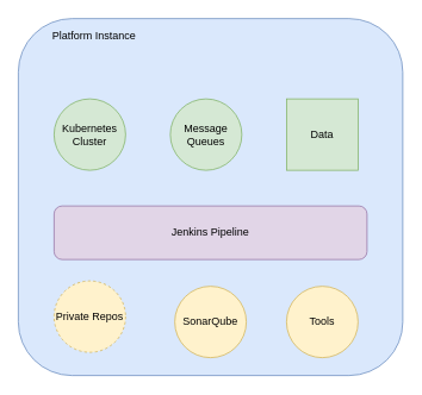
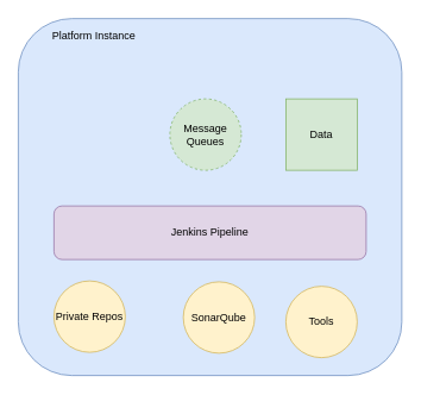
- <mxCell id="3" value="Kubernetes Cluster" style="ellipse;whiteSpace=wrap;html=1;aspect=fixed;fillColor=#d5e8d4;strokeColor=#82b366;" vertex="1" parent="1"><mxGeometry x="60" y="110" width="80" height="80" as="geometry" /></mxCell>
- <mxCell id="5" value="Message Queues" style="ellipse;whiteSpace=wrap;html=1;aspect=fixed;fillColor=#d5e8d4;strokeColor=#82b366;" vertex="1" parent="1"><mxGeometry x="190" y="110" width="80" height="80" as="geometry" /></mxCell>
+ <mxCell id="5" value="Message Queues" style="ellipse;whiteSpace=wrap;html=1;aspect=fixed;fillColor=#d5e8d4;strokeColor=#82b366;dashed=1;" vertex="1" parent="1"><mxGeometry x="190" y="110" width="80" height="80" as="geometry" /></mxCell>
- <mxCell id="8" value="Private Repos" style="ellipse;whiteSpace=wrap;html=1;aspect=fixed;fillColor=#fff2cc;strokeColor=#d6b656;dashed=1;" vertex="1" parent="1"><mxGeometry x="60" y="314" width="80" height="80" as="geometry" /></mxCell>
+ <mxCell id="8" value="Private Repos" style="ellipse;whiteSpace=wrap;html=1;aspect=fixed;fillColor=#fff2cc;strokeColor=#d6b656;" vertex="1" parent="1"><mxGeometry x="60" y="314" width="80" height="80" as="geometry" /></mxCell>
- <mxCell id="9" value="SonarQube" style="ellipse;whiteSpace=wrap;html=1;aspect=fixed;fillColor=#fff2cc;strokeColor=#d6b656;" vertex="1" parent="1"><mxGeometry x="195" y="320" width="80" height="80" as="geometry" /></mxCell>
+ <mxCell id="9" value="SonarQube" style="ellipse;whiteSpace=wrap;html=1;aspect=fixed;fillColor=#fff2cc;strokeColor=#d6b656;" vertex="1" parent="1"><mxGeometry x="205" y="315" width="80" height="80" as="geometry" /></mxCell>
